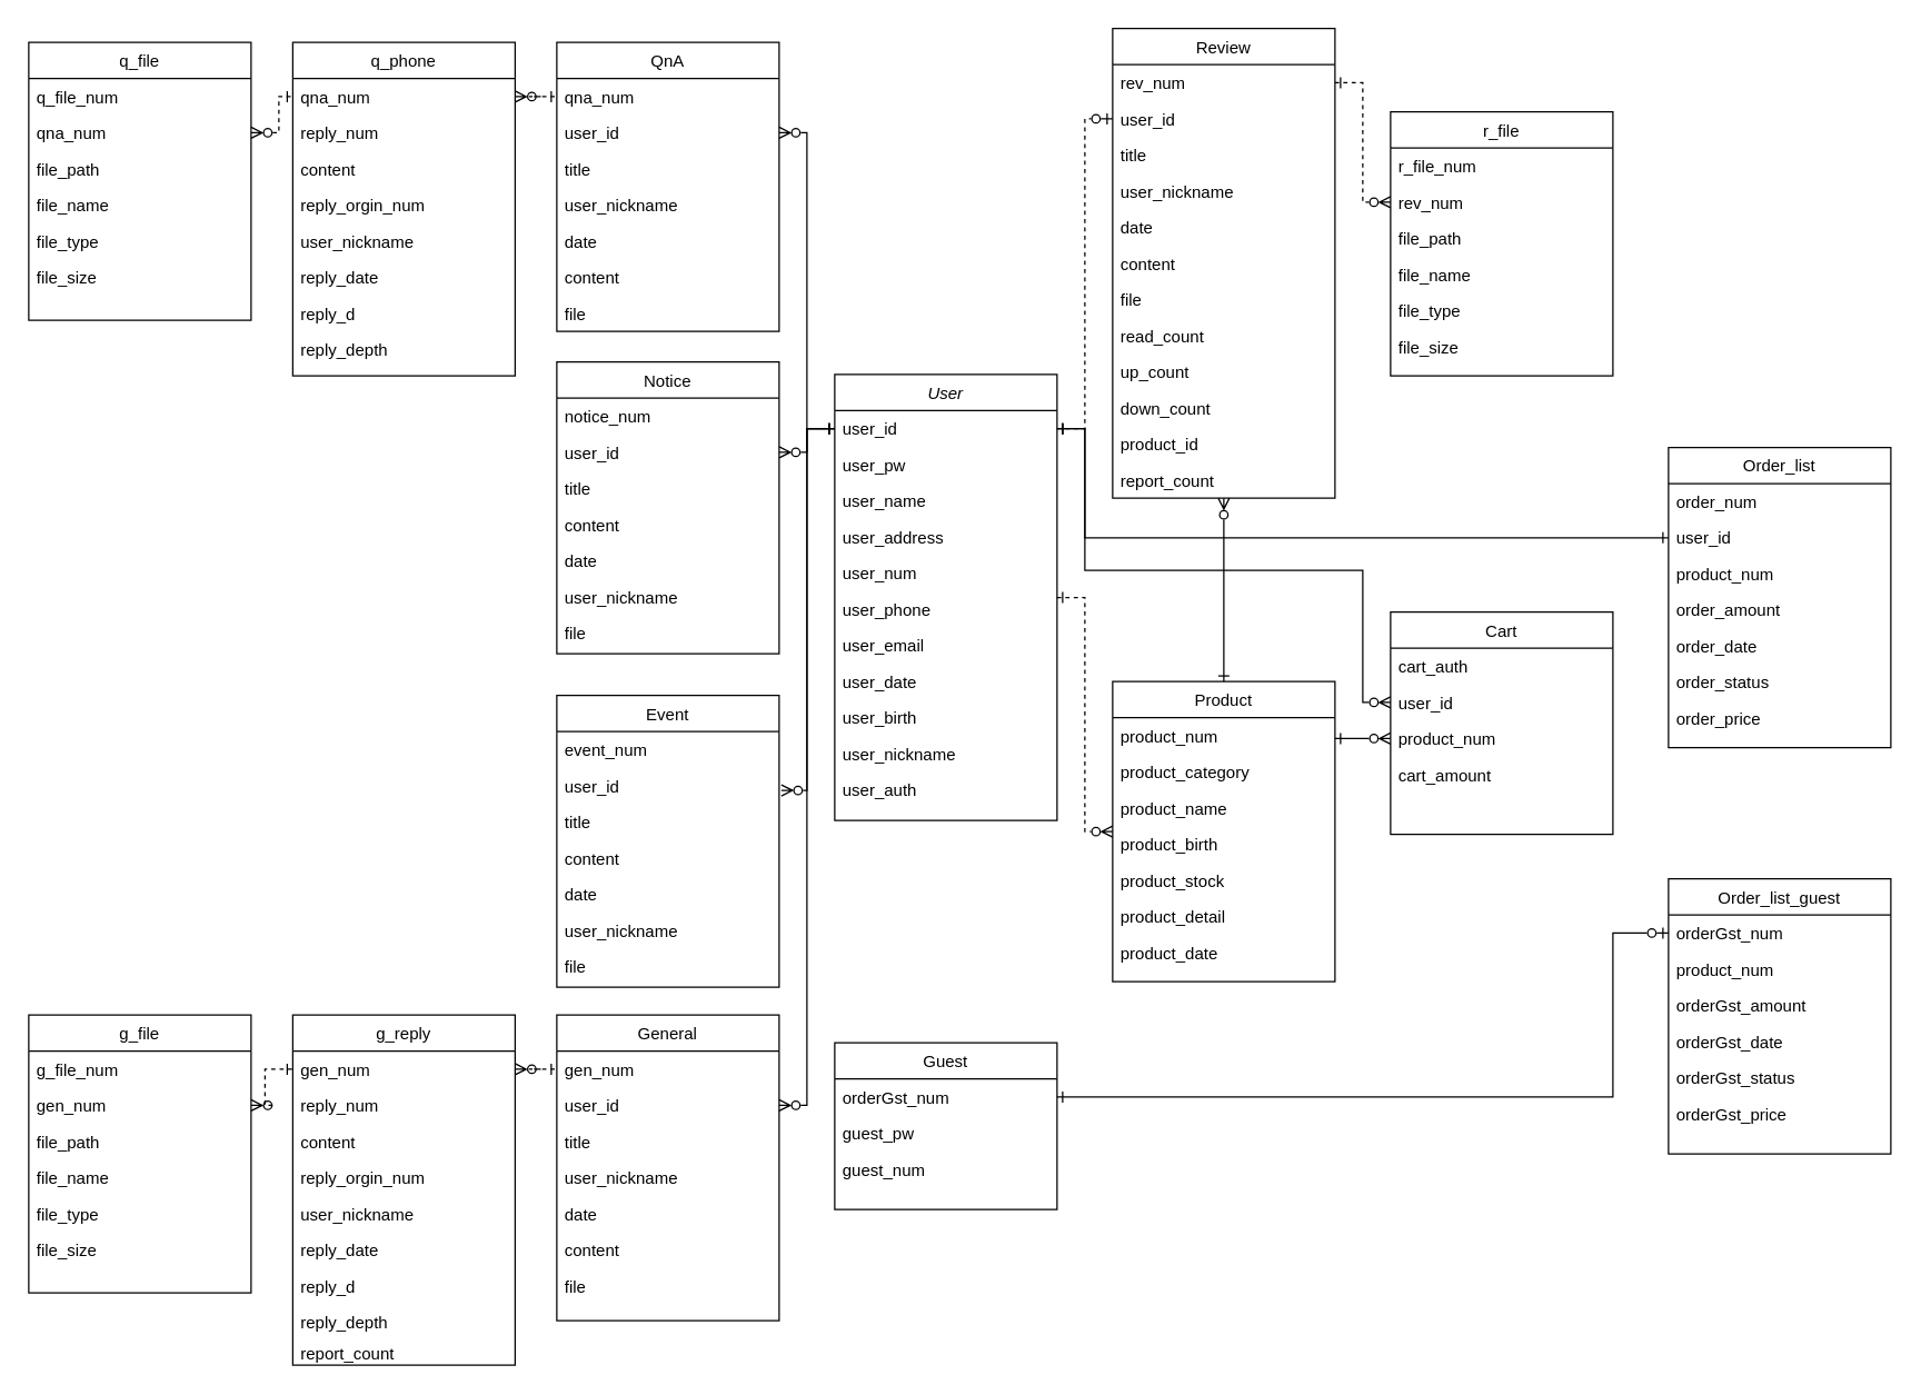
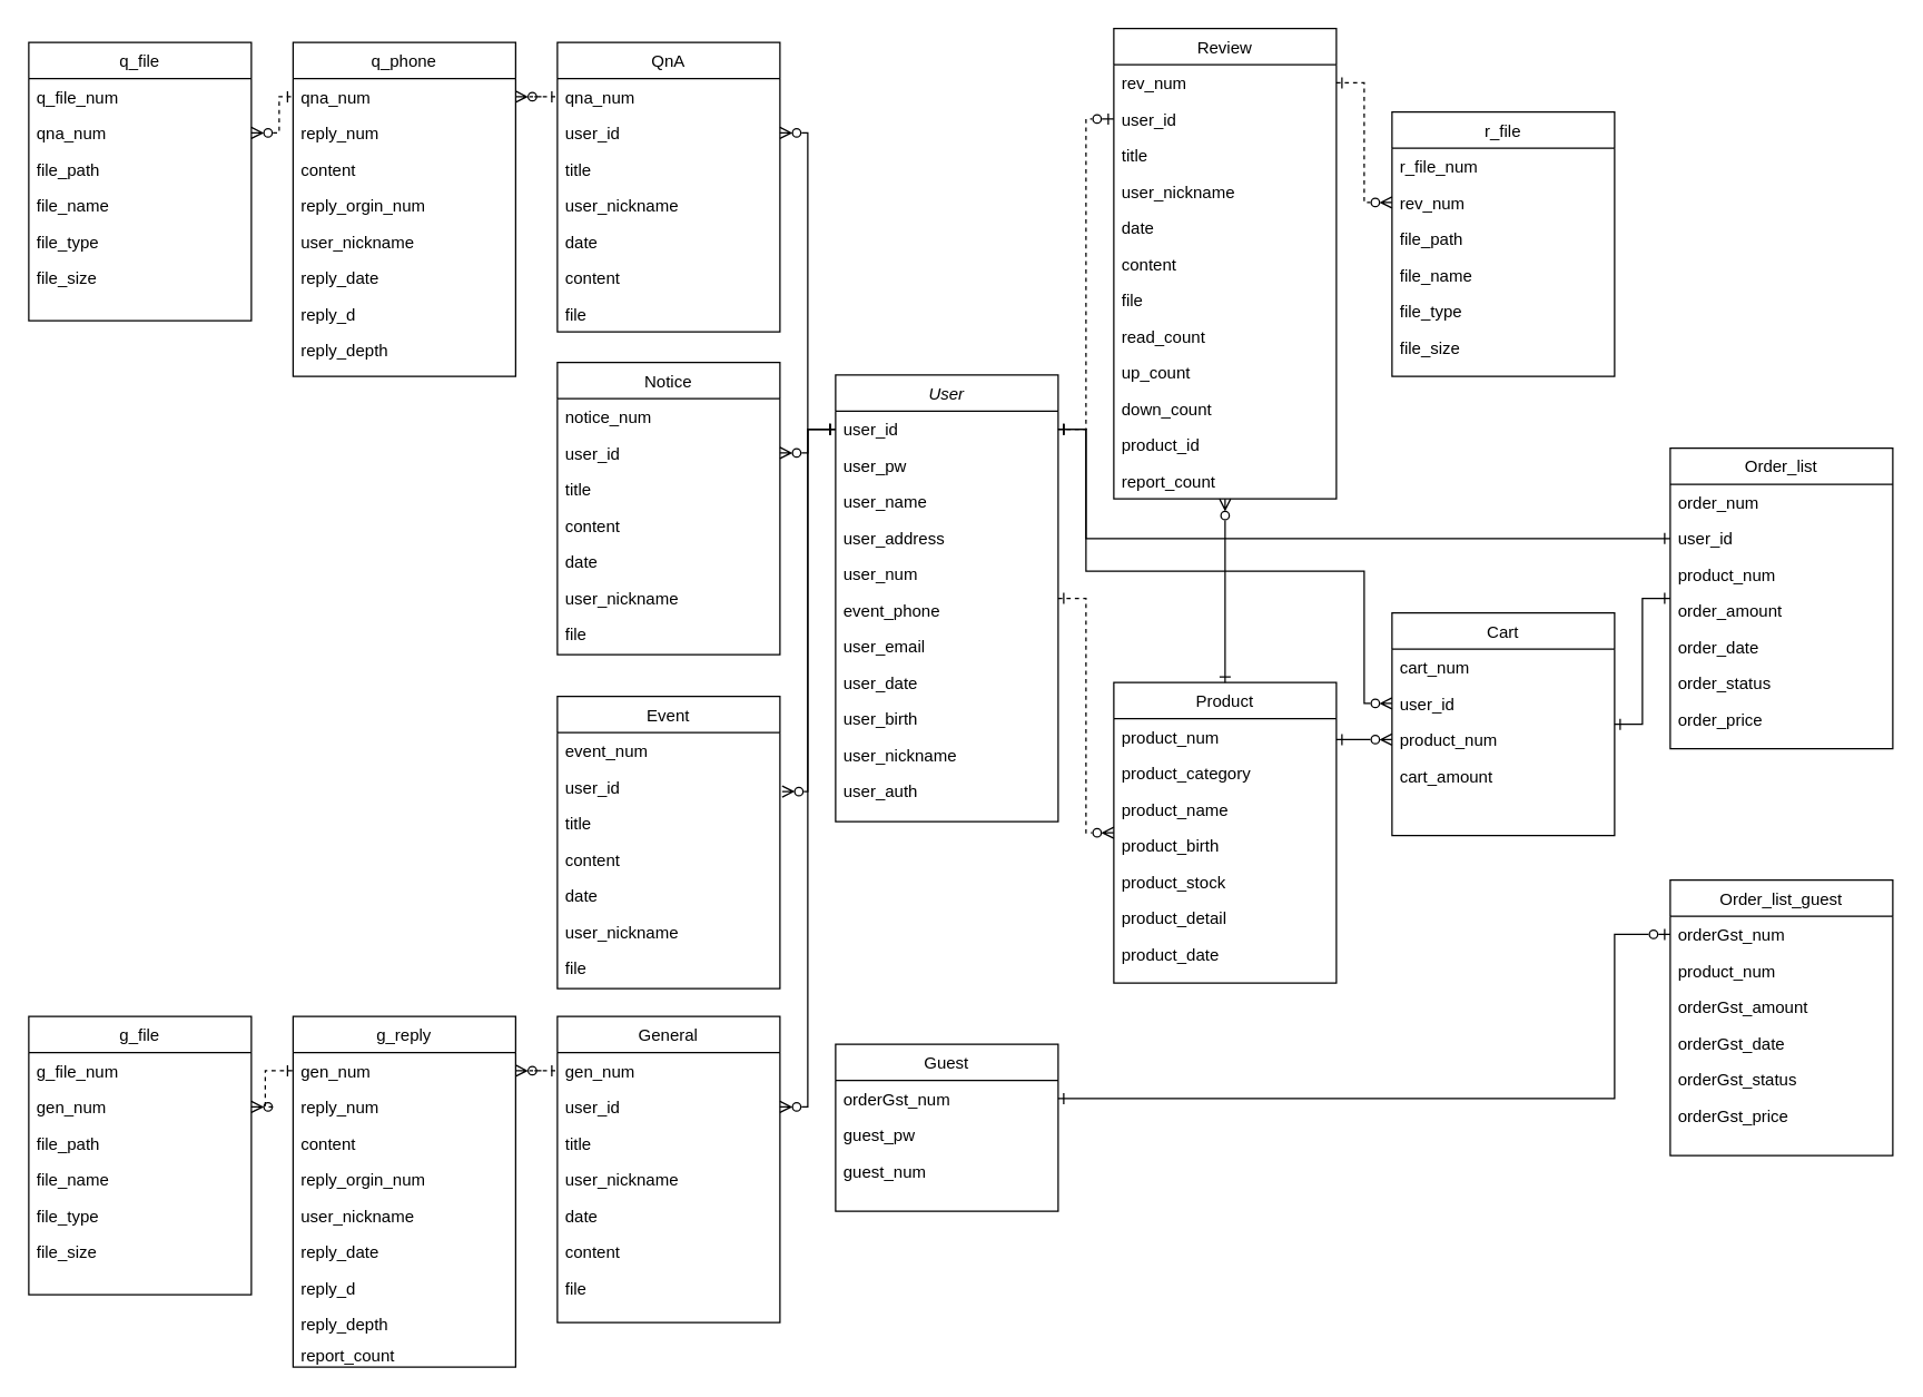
- <mxCell id="9" value="user_phone" style="text;align=left;verticalAlign=top;spacingLeft=4;spacingRight=4;overflow=hidden;rotatable=0;points=[[0,0.5],[1,0.5]];portConstraint=eastwest;" vertex="1" parent="3"><mxGeometry y="156" width="160" height="26" as="geometry" /></mxCell>
+ <mxCell id="9" value="event_phone" style="text;align=left;verticalAlign=top;spacingLeft=4;spacingRight=4;overflow=hidden;rotatable=0;points=[[0,0.5],[1,0.5]];portConstraint=eastwest;" vertex="1" parent="3"><mxGeometry y="156" width="160" height="26" as="geometry" /></mxCell>
+ <mxCell id="27" style="edgeStyle=orthogonalEdgeStyle;rounded=0;orthogonalLoop=1;jettySize=auto;html=1;startArrow=ERone;startFill=0;endArrow=ERone;endFill=0;" edge="1" parent="1" source="28" target="56"><mxGeometry relative="1" as="geometry" /></mxCell>
- <mxCell id="29" value="cart_auth" style="text;align=left;verticalAlign=top;spacingLeft=4;spacingRight=4;overflow=hidden;rotatable=0;points=[[0,0.5],[1,0.5]];portConstraint=eastwest;" parent="28" vertex="1"><mxGeometry y="26" width="160" height="26" as="geometry" /></mxCell>
+ <mxCell id="29" value="cart_num" style="text;align=left;verticalAlign=top;spacingLeft=4;spacingRight=4;overflow=hidden;rotatable=0;points=[[0,0.5],[1,0.5]];portConstraint=eastwest;" parent="28" vertex="1"><mxGeometry y="26" width="160" height="26" as="geometry" /></mxCell>
